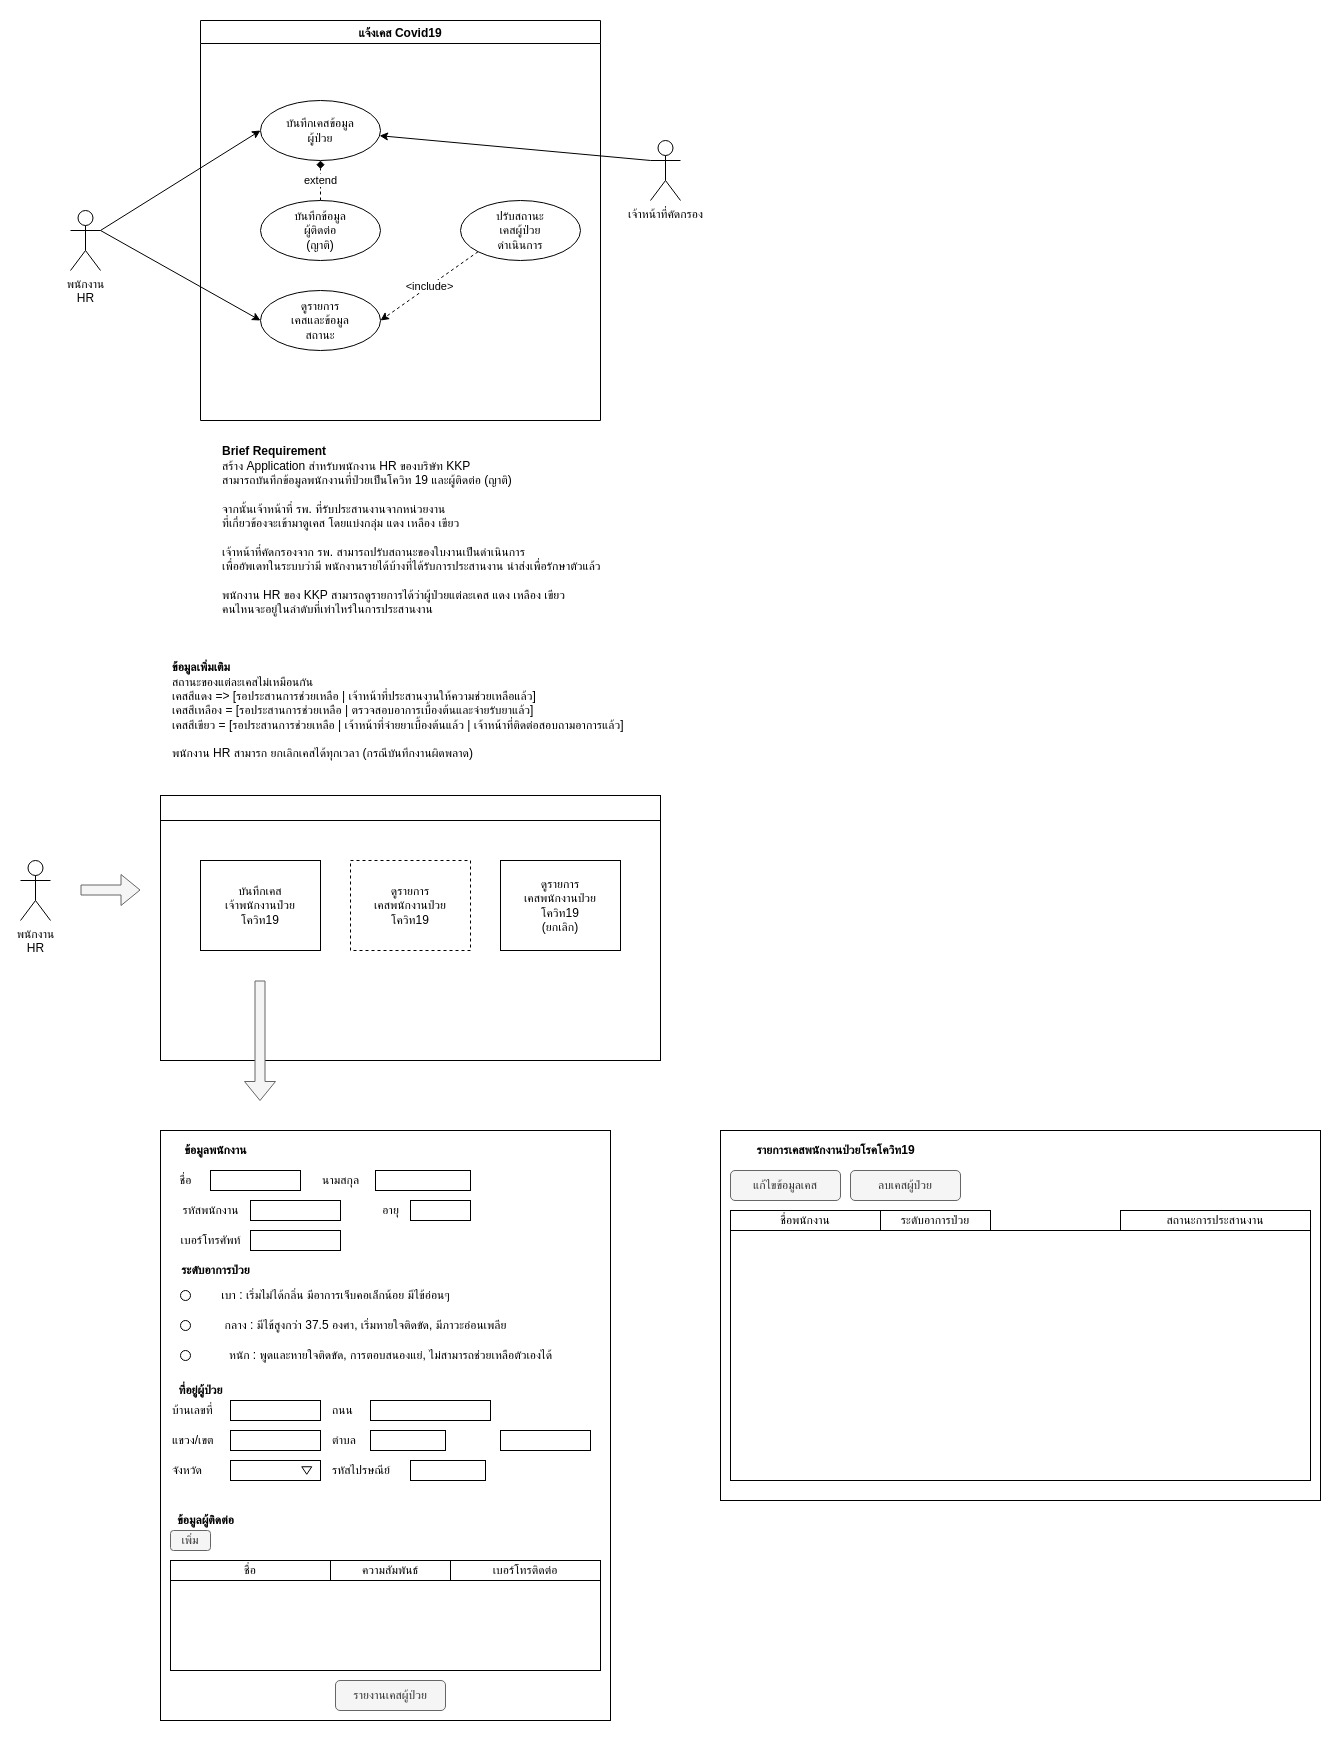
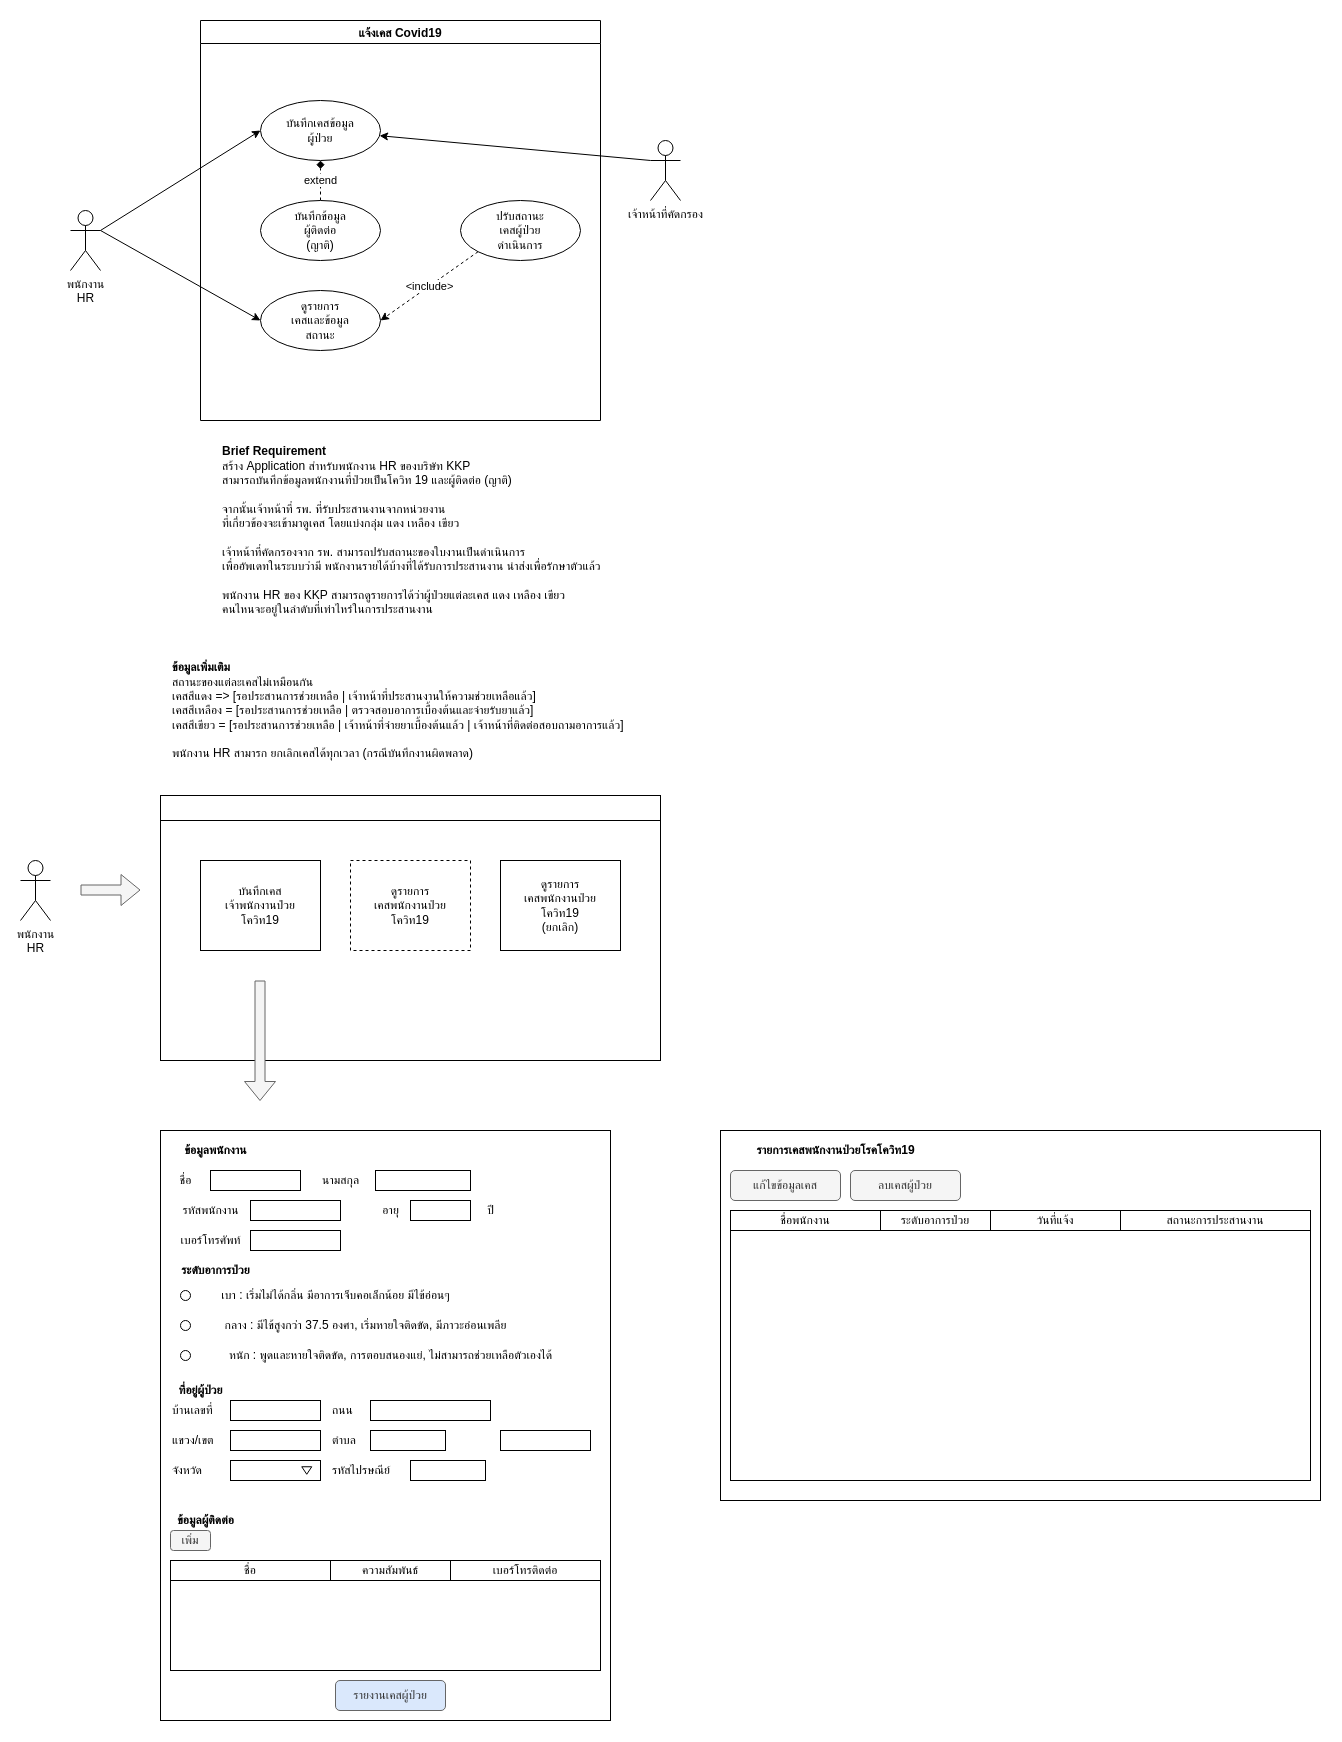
+ <mxCell id="41" value="ปี" style="text;html=1;align=center;verticalAlign=middle;resizable=0;points=[];autosize=1;strokeColor=none;" parent="1" vertex="1"><mxGeometry x="480" y="1200" width="20" height="20" as="geometry" /></mxCell>
+ <mxCell id="71" value="วันที่แจ้ง" style="rounded=0;whiteSpace=wrap;html=1;align=center;" parent="1" vertex="1"><mxGeometry x="990" y="1210" width="130" height="20" as="geometry" /></mxCell>
- <mxCell id="46" value="รายงานเคสผู้ป่วย" style="rounded=1;whiteSpace=wrap;html=1;align=center;fillColor=#f5f5f5;strokeColor=#666666;fontColor=#333333;" parent="1" vertex="1"><mxGeometry x="335" y="1680" width="110" height="30" as="geometry" /></mxCell>
+ <mxCell id="46" value="รายงานเคสผู้ป่วย" style="rounded=1;whiteSpace=wrap;html=1;align=center;fillColor=#dae8fc;strokeColor=#666666;fontColor=#333333;" parent="1" vertex="1"><mxGeometry x="335" y="1680" width="110" height="30" as="geometry" /></mxCell>
